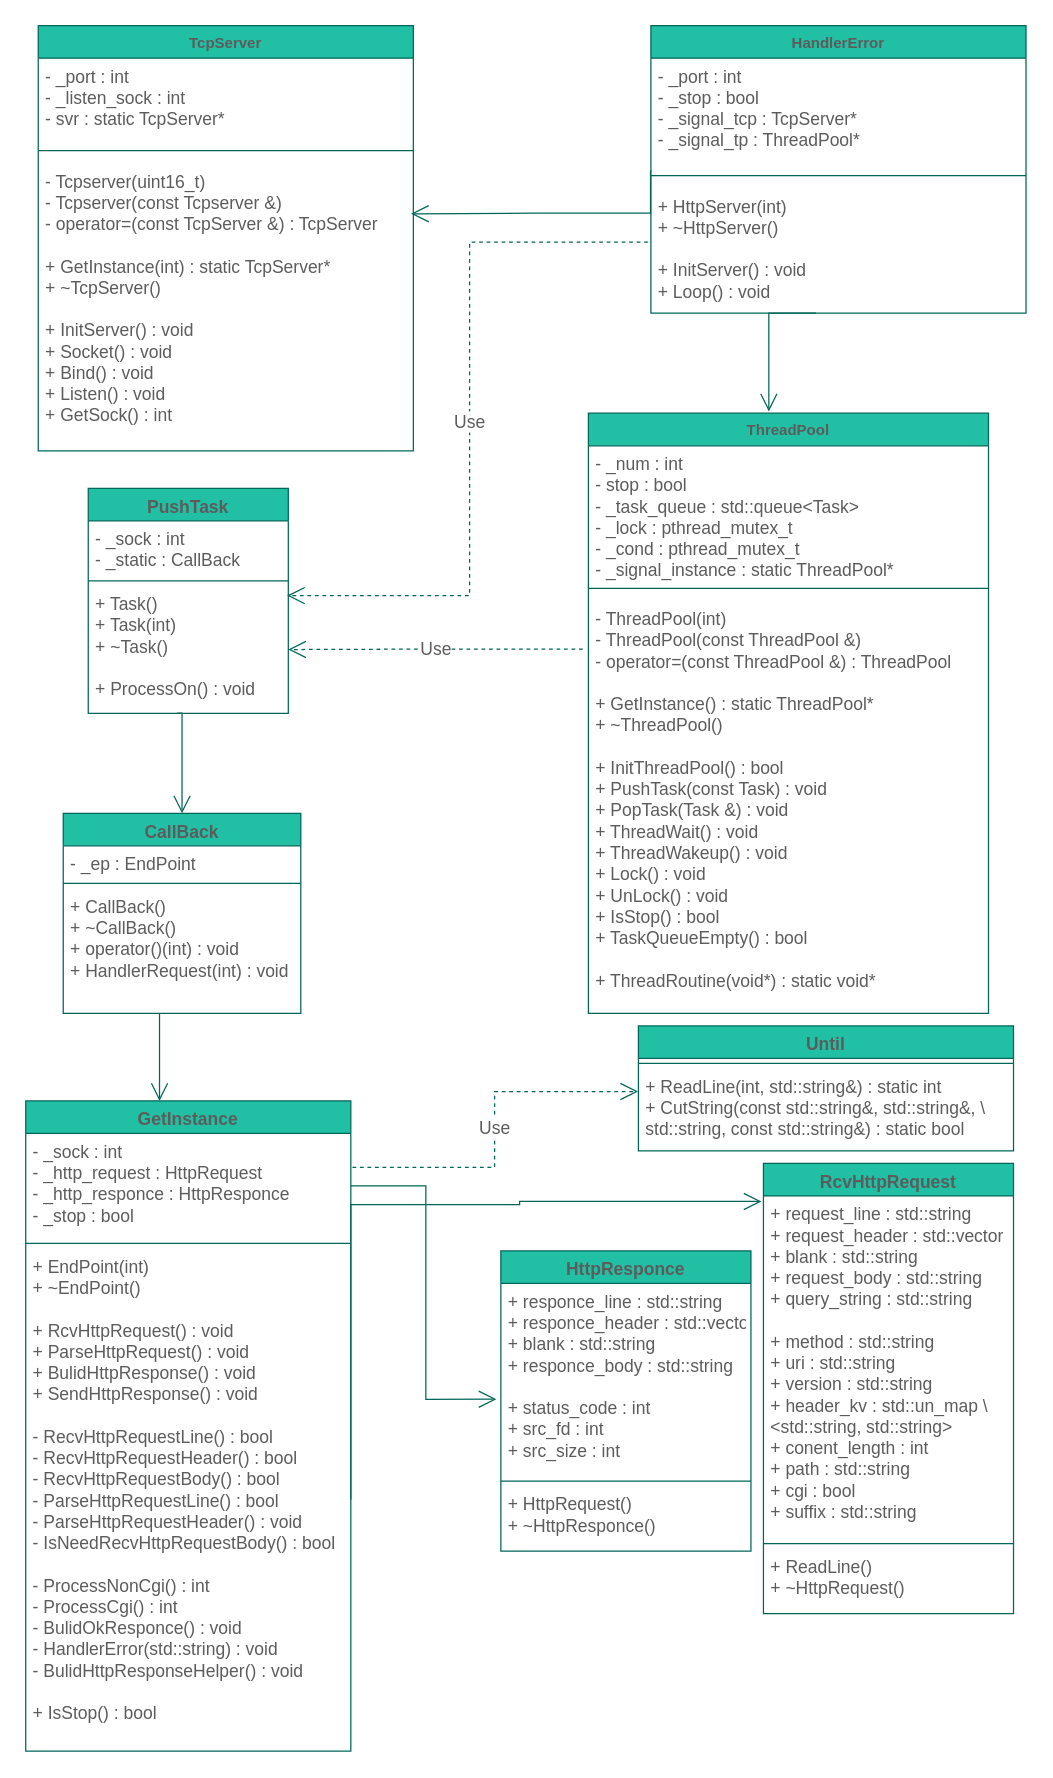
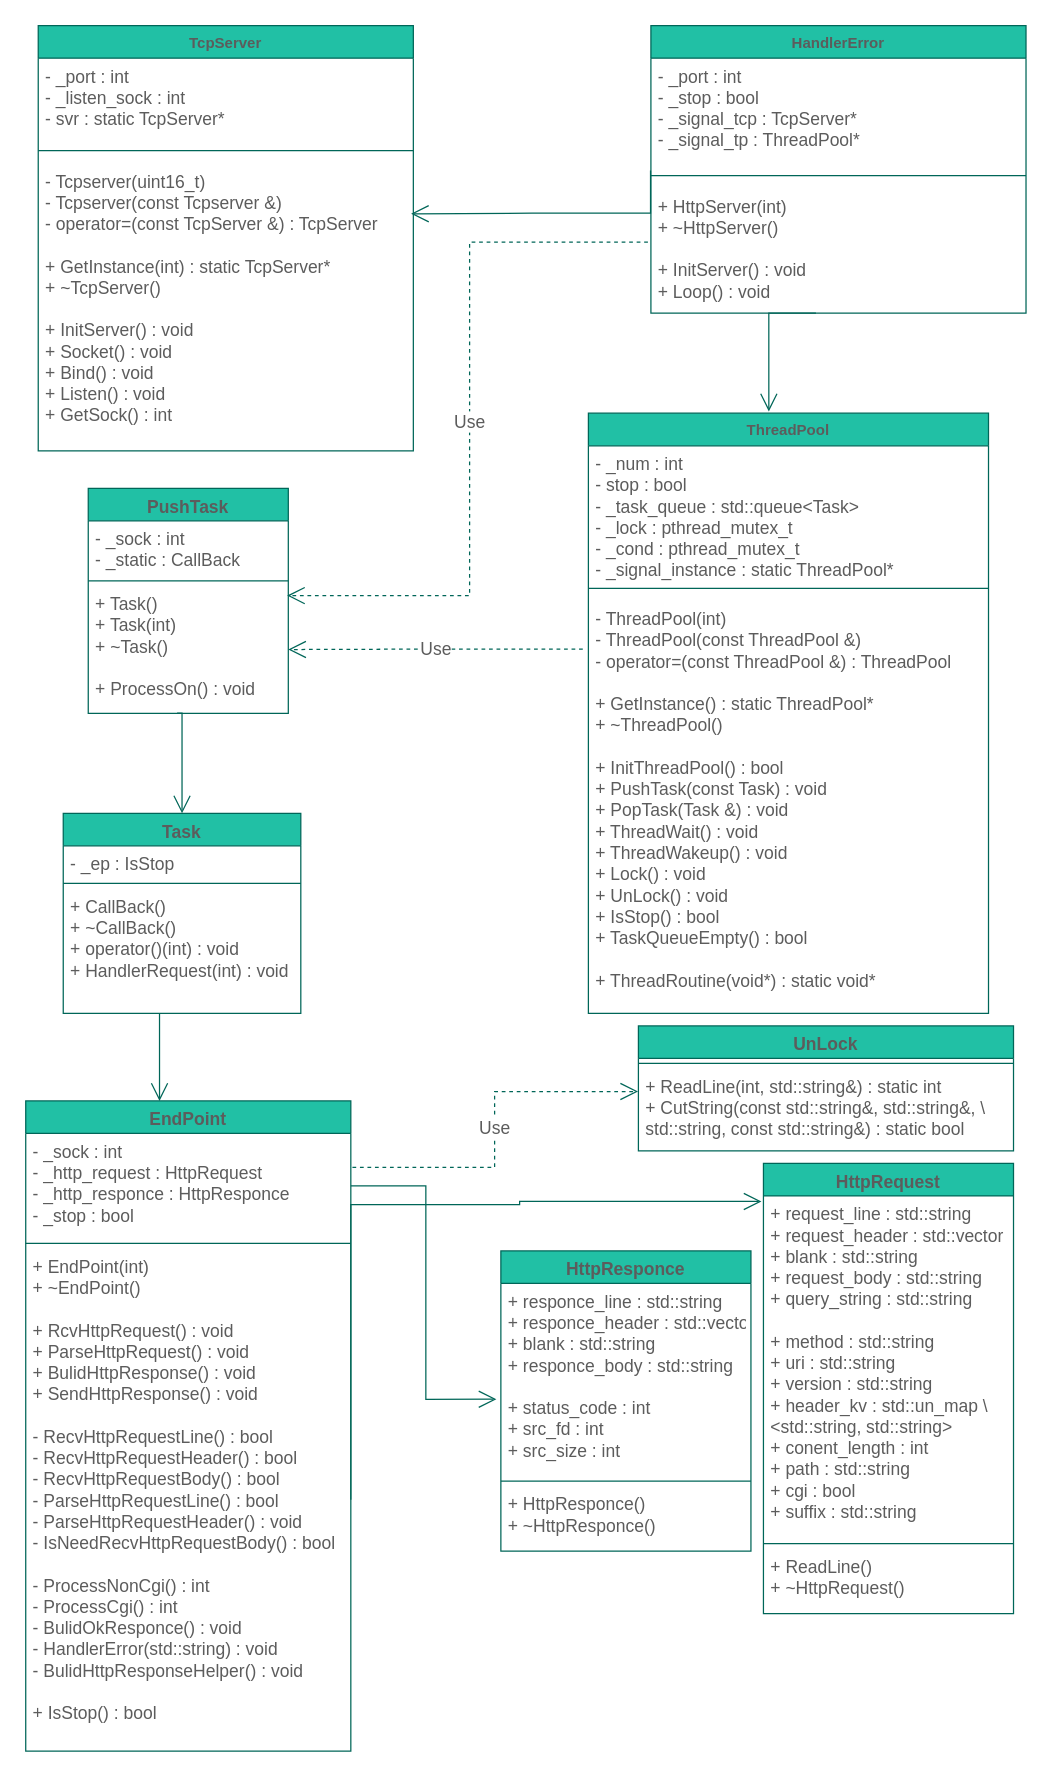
- <mxCell id="20" value="CallBack" style="swimlane;fontStyle=1;align=center;verticalAlign=top;childLayout=stackLayout;horizontal=1;startSize=26;horizontalStack=0;resizeParent=1;resizeParentMax=0;resizeLast=0;collapsible=1;marginBottom=0;fontSize=14;fillColor=#21C0A5;strokeColor=#006658;fontColor=#5C5C5C;" vertex="1" parent="1"><mxGeometry x="50" y="650" width="190" height="160" as="geometry" /></mxCell>
+ <mxCell id="20" value="Task" style="swimlane;fontStyle=1;align=center;verticalAlign=top;childLayout=stackLayout;horizontal=1;startSize=26;horizontalStack=0;resizeParent=1;resizeParentMax=0;resizeLast=0;collapsible=1;marginBottom=0;fontSize=14;fillColor=#21C0A5;strokeColor=#006658;fontColor=#5C5C5C;" vertex="1" parent="1"><mxGeometry x="50" y="650" width="190" height="160" as="geometry" /></mxCell>
- <mxCell id="21" value="- _ep : EndPoint" style="text;strokeColor=none;fillColor=none;align=left;verticalAlign=top;spacingLeft=4;spacingRight=4;overflow=hidden;rotatable=0;points=[[0,0.5],[1,0.5]];portConstraint=eastwest;fontSize=14;fontColor=#5C5C5C;" vertex="1" parent="20"><mxGeometry y="26" width="190" height="26" as="geometry" /></mxCell>
+ <mxCell id="21" value="- _ep : IsStop" style="text;strokeColor=none;fillColor=none;align=left;verticalAlign=top;spacingLeft=4;spacingRight=4;overflow=hidden;rotatable=0;points=[[0,0.5],[1,0.5]];portConstraint=eastwest;fontSize=14;fontColor=#5C5C5C;" vertex="1" parent="20"><mxGeometry y="26" width="190" height="26" as="geometry" /></mxCell>
- <mxCell id="25" value="Until" style="swimlane;fontStyle=1;align=center;verticalAlign=top;childLayout=stackLayout;horizontal=1;startSize=26;horizontalStack=0;resizeParent=1;resizeParentMax=0;resizeLast=0;collapsible=1;marginBottom=0;fontSize=14;fillColor=#21C0A5;strokeColor=#006658;fontColor=#5C5C5C;" vertex="1" parent="1"><mxGeometry x="510" y="820" width="300" height="100" as="geometry" /></mxCell>
+ <mxCell id="25" value="UnLock" style="swimlane;fontStyle=1;align=center;verticalAlign=top;childLayout=stackLayout;horizontal=1;startSize=26;horizontalStack=0;resizeParent=1;resizeParentMax=0;resizeLast=0;collapsible=1;marginBottom=0;fontSize=14;fillColor=#21C0A5;strokeColor=#006658;fontColor=#5C5C5C;" vertex="1" parent="1"><mxGeometry x="510" y="820" width="300" height="100" as="geometry" /></mxCell>
- <mxCell id="36" value="GetInstance" style="swimlane;fontStyle=1;align=center;verticalAlign=top;childLayout=stackLayout;horizontal=1;startSize=26;horizontalStack=0;resizeParent=1;resizeParentMax=0;resizeLast=0;collapsible=1;marginBottom=0;fontSize=14;fillColor=#21C0A5;strokeColor=#006658;fontColor=#5C5C5C;" vertex="1" parent="1"><mxGeometry x="20" y="880" width="260" height="520" as="geometry" /></mxCell>
+ <mxCell id="36" value="EndPoint" style="swimlane;fontStyle=1;align=center;verticalAlign=top;childLayout=stackLayout;horizontal=1;startSize=26;horizontalStack=0;resizeParent=1;resizeParentMax=0;resizeLast=0;collapsible=1;marginBottom=0;fontSize=14;fillColor=#21C0A5;strokeColor=#006658;fontColor=#5C5C5C;" vertex="1" parent="1"><mxGeometry x="20" y="880" width="260" height="520" as="geometry" /></mxCell>
- <mxCell id="28" value="RcvHttpRequest" style="swimlane;fontStyle=1;align=center;verticalAlign=top;childLayout=stackLayout;horizontal=1;startSize=26;horizontalStack=0;resizeParent=1;resizeParentMax=0;resizeLast=0;collapsible=1;marginBottom=0;fontSize=14;fillColor=#21C0A5;strokeColor=#006658;fontColor=#5C5C5C;" vertex="1" parent="1"><mxGeometry x="610" y="930" width="200" height="360" as="geometry" /></mxCell>
+ <mxCell id="28" value="HttpRequest" style="swimlane;fontStyle=1;align=center;verticalAlign=top;childLayout=stackLayout;horizontal=1;startSize=26;horizontalStack=0;resizeParent=1;resizeParentMax=0;resizeLast=0;collapsible=1;marginBottom=0;fontSize=14;fillColor=#21C0A5;strokeColor=#006658;fontColor=#5C5C5C;" vertex="1" parent="1"><mxGeometry x="610" y="930" width="200" height="360" as="geometry" /></mxCell>
- <mxCell id="35" value="+ HttpRequest()&#10;+ ~HttpResponce()" style="text;strokeColor=none;fillColor=none;align=left;verticalAlign=top;spacingLeft=4;spacingRight=4;overflow=hidden;rotatable=0;points=[[0,0.5],[1,0.5]];portConstraint=eastwest;fontSize=14;fontColor=#5C5C5C;" vertex="1" parent="32"><mxGeometry y="188" width="200" height="52" as="geometry" /></mxCell>
+ <mxCell id="35" value="+ HttpResponce()&#10;+ ~HttpResponce()" style="text;strokeColor=none;fillColor=none;align=left;verticalAlign=top;spacingLeft=4;spacingRight=4;overflow=hidden;rotatable=0;points=[[0,0.5],[1,0.5]];portConstraint=eastwest;fontSize=14;fontColor=#5C5C5C;" vertex="1" parent="32"><mxGeometry y="188" width="200" height="52" as="geometry" /></mxCell>
